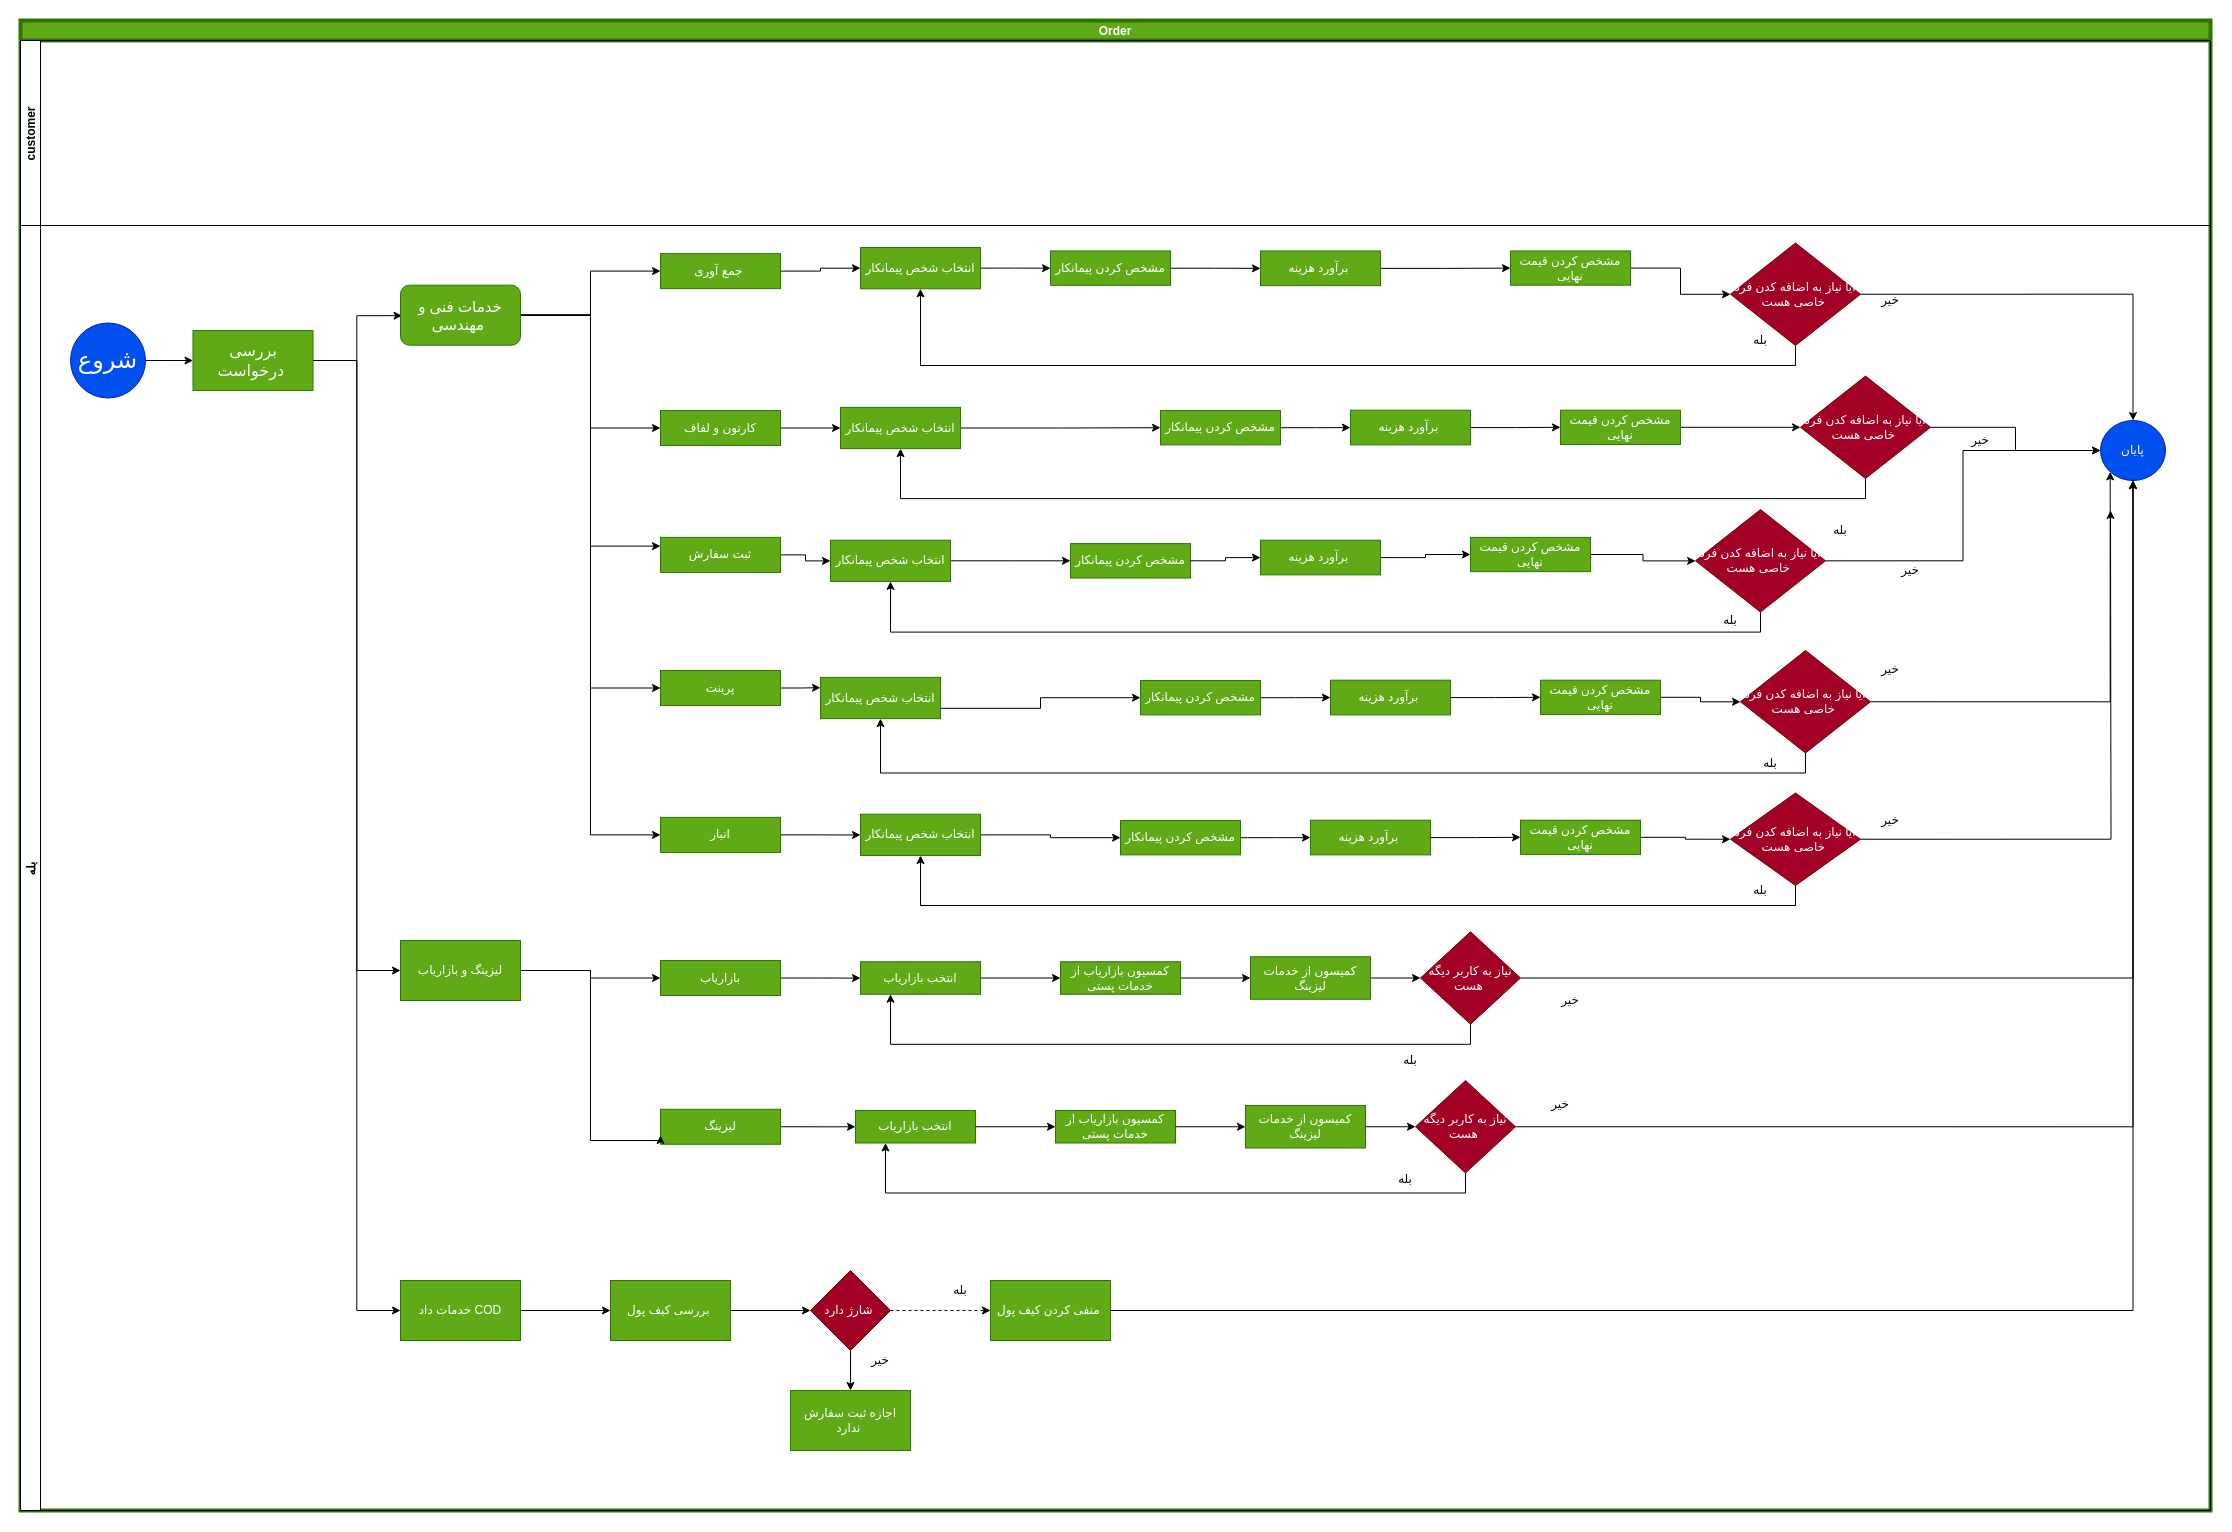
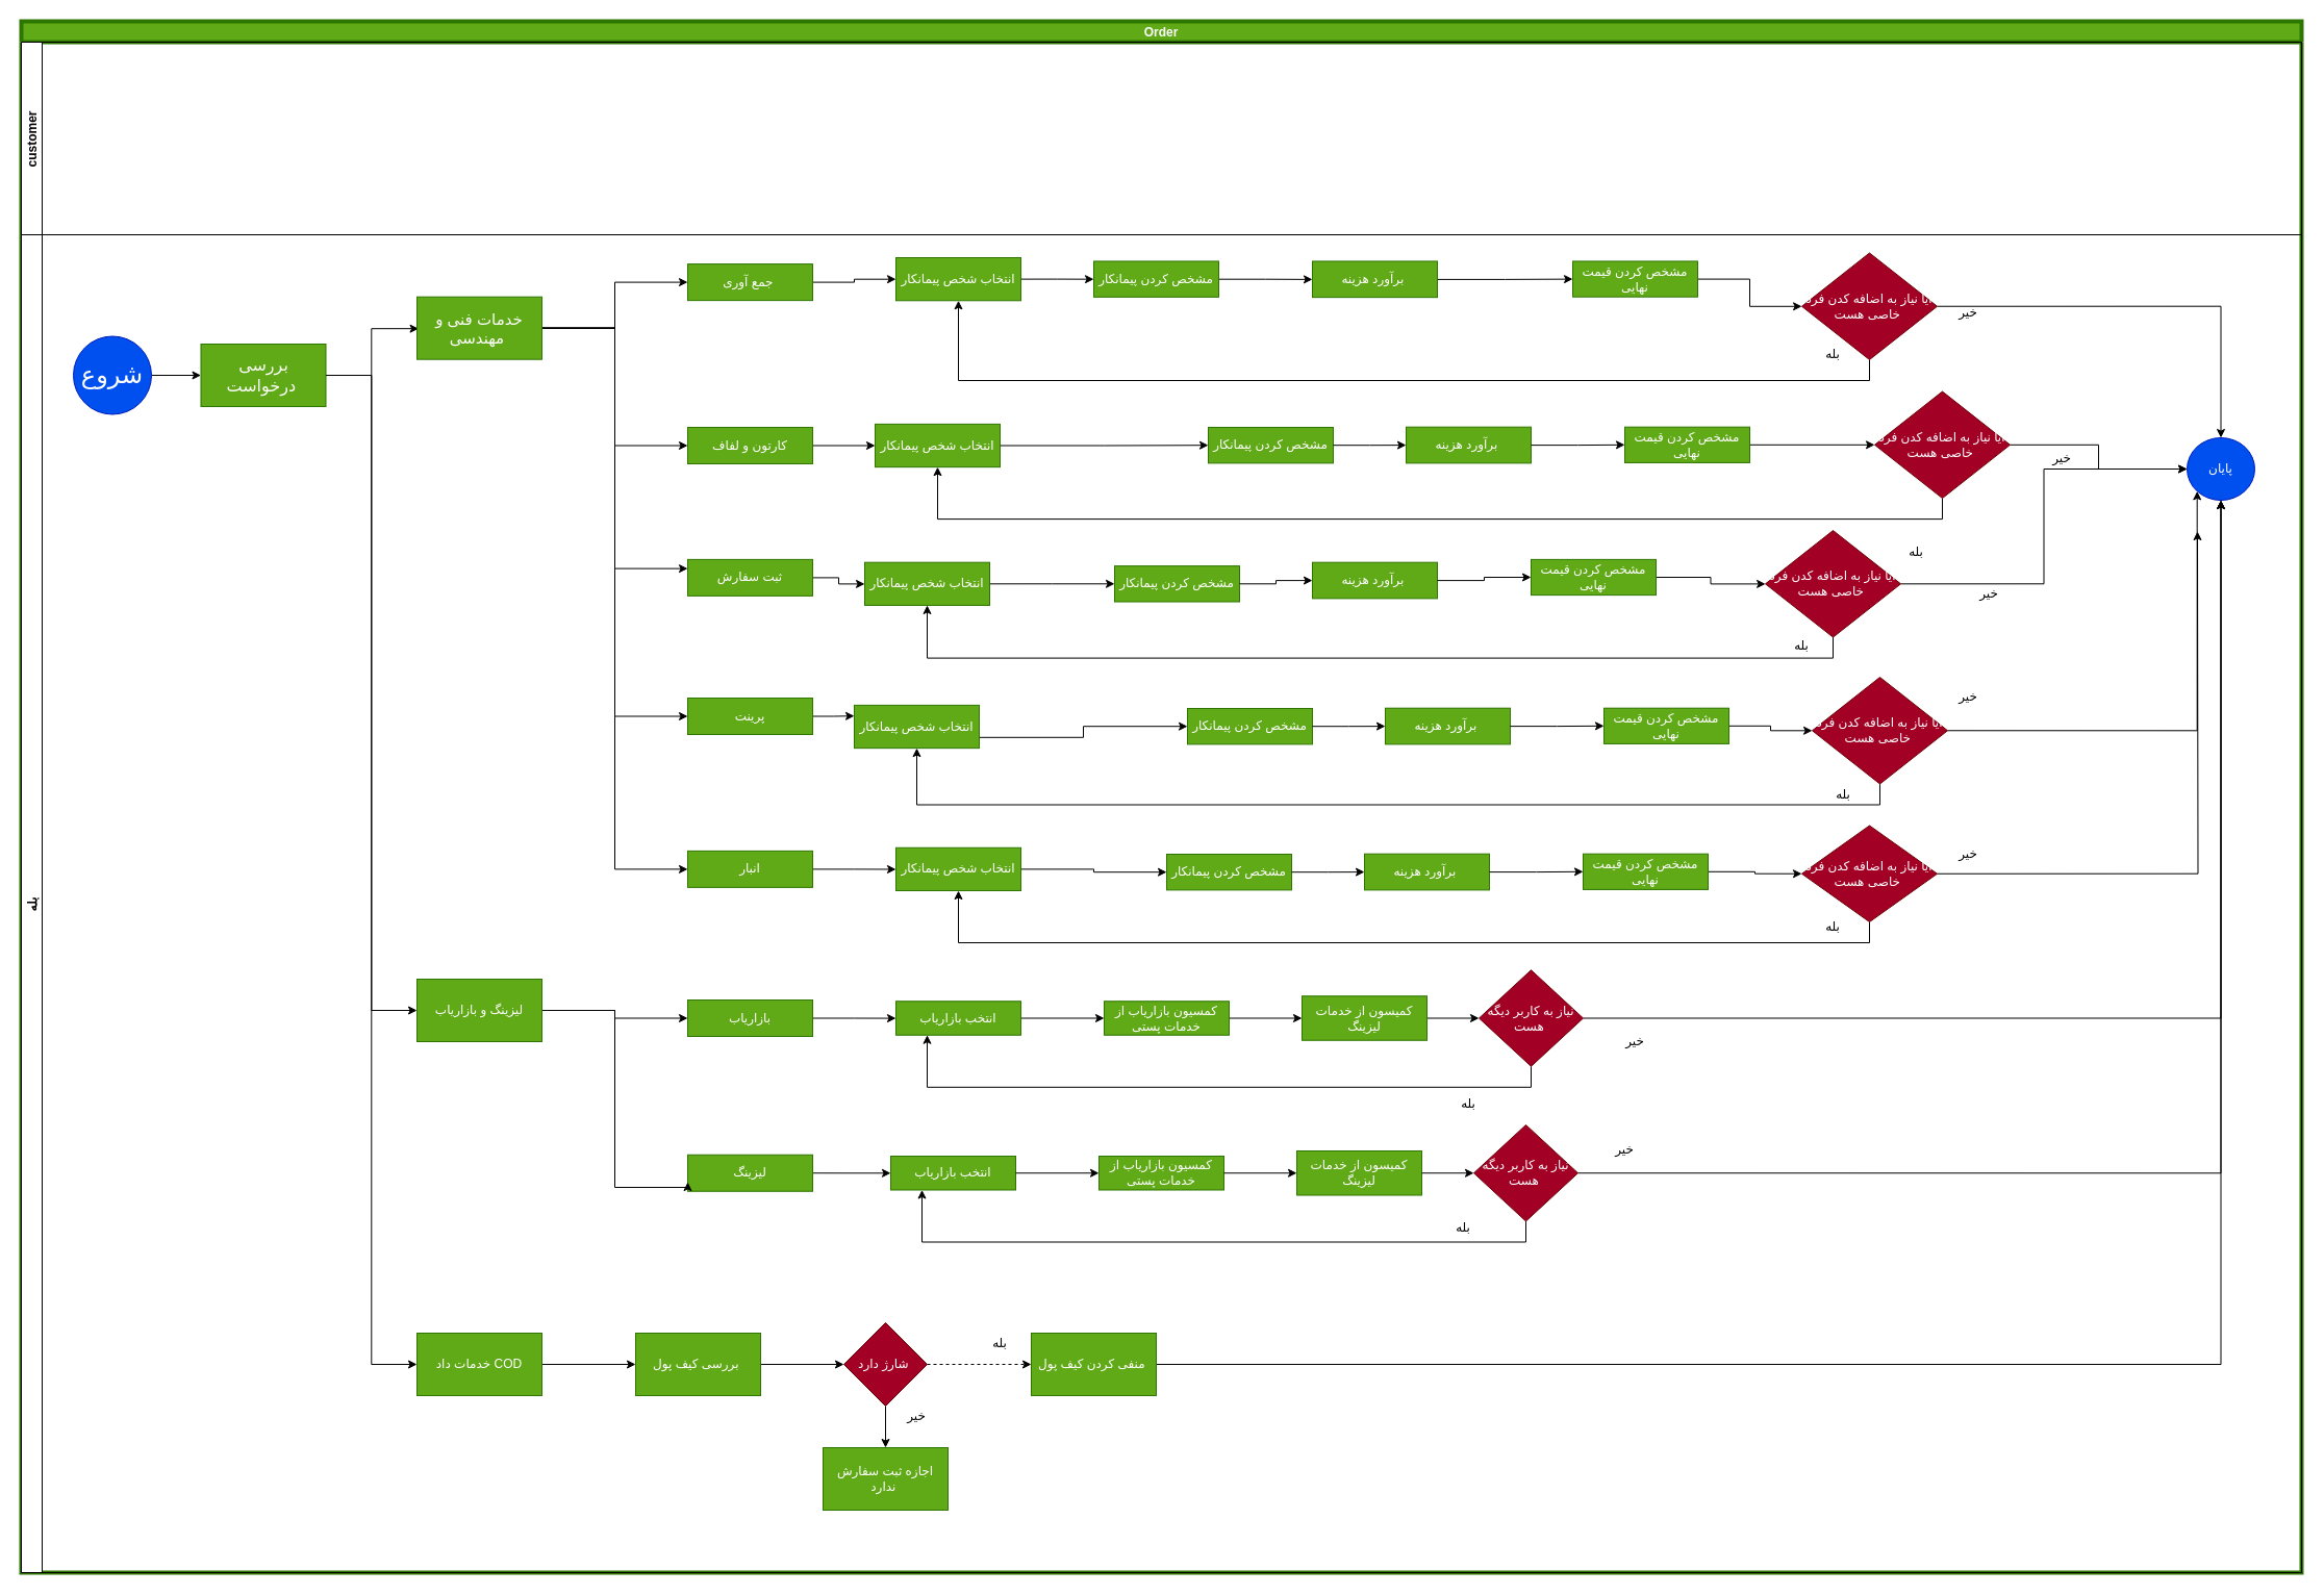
- <mxCell id="30" value="&lt;font style=&quot;font-size: 15px&quot;&gt;خدمات فنی و مهندسی&amp;nbsp;&lt;/font&gt;" style="whiteSpace=wrap;html=1;fontColor=#ffffff;strokeColor=#2D7600;fillColor=#60a917;rounded=1;" parent="5" vertex="1"><mxGeometry x="380" y="59.68" width="120" height="60" as="geometry" /></mxCell>
+ <mxCell id="30" value="&lt;font style=&quot;font-size: 15px&quot;&gt;خدمات فنی و مهندسی&amp;nbsp;&lt;/font&gt;" style="whiteSpace=wrap;html=1;fontColor=#ffffff;strokeColor=#2D7600;fillColor=#60a917;" parent="5" vertex="1"><mxGeometry x="380" y="59.68" width="120" height="60" as="geometry" /></mxCell>
